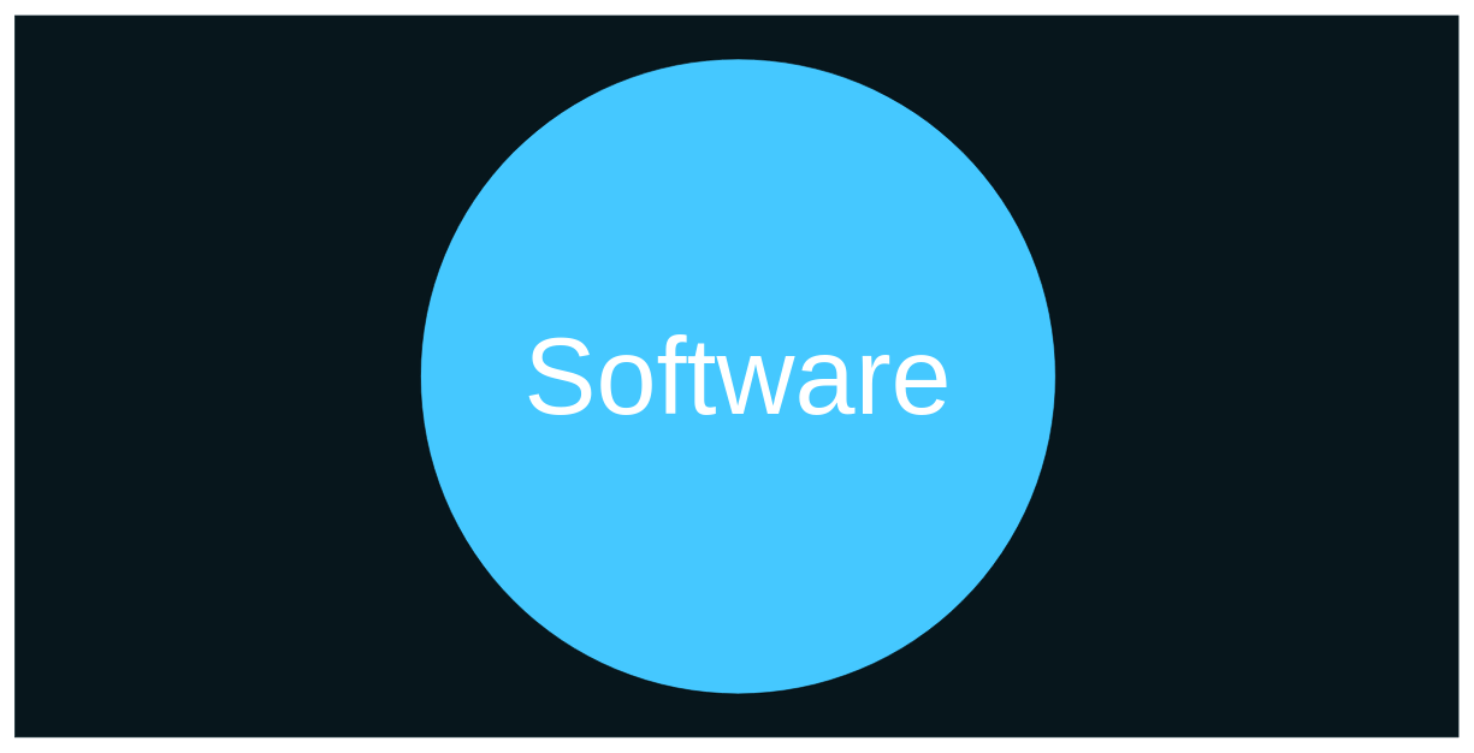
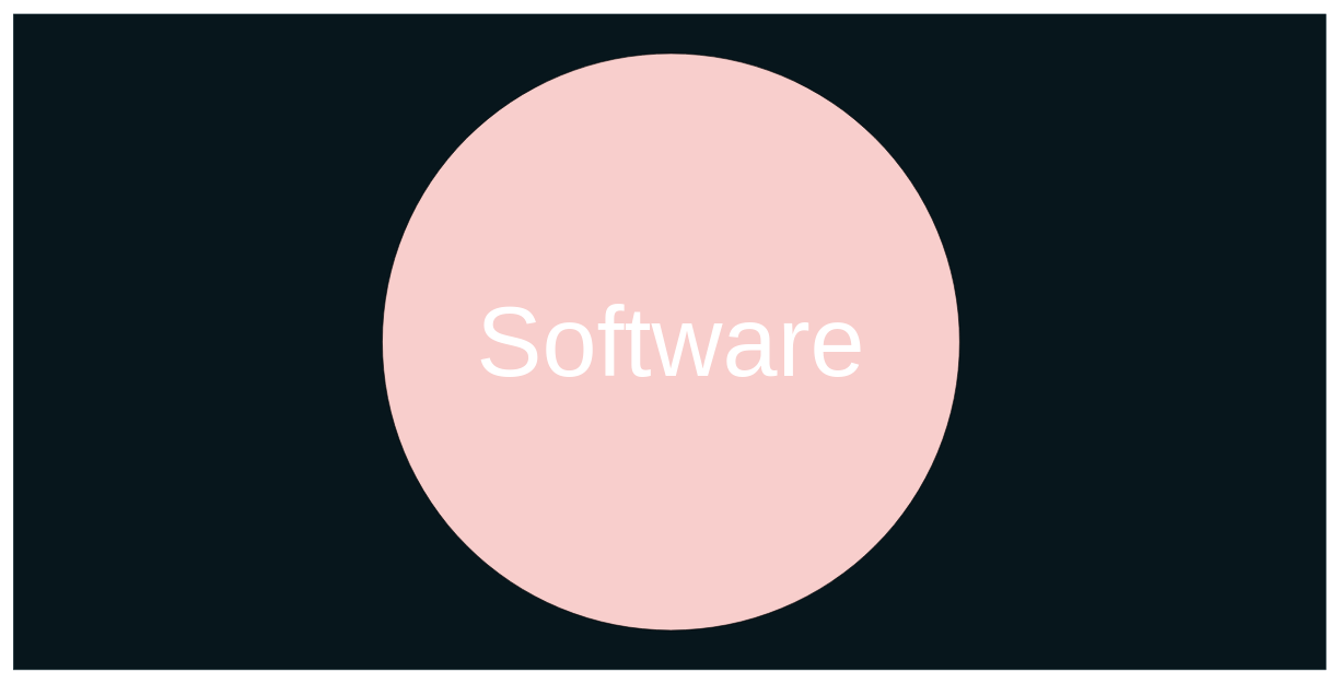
- <mxCell id="3" value="Software" style="ellipse;whiteSpace=wrap;html=1;aspect=fixed;fillColor=#45C8FF;fontSize=150;labelPosition=center;verticalLabelPosition=middle;align=center;verticalAlign=middle;fontColor=#FFFFFF;" parent="1" vertex="1"><mxGeometry x="582" y="80.88" width="880" height="880" as="geometry" /></mxCell>
+ <mxCell id="3" value="Software" style="ellipse;whiteSpace=wrap;html=1;aspect=fixed;fillColor=#f8cecc;fontSize=150;labelPosition=center;verticalLabelPosition=middle;align=center;verticalAlign=middle;fontColor=#FFFFFF;" parent="1" vertex="1"><mxGeometry x="582" y="80.88" width="880" height="880" as="geometry" /></mxCell>
